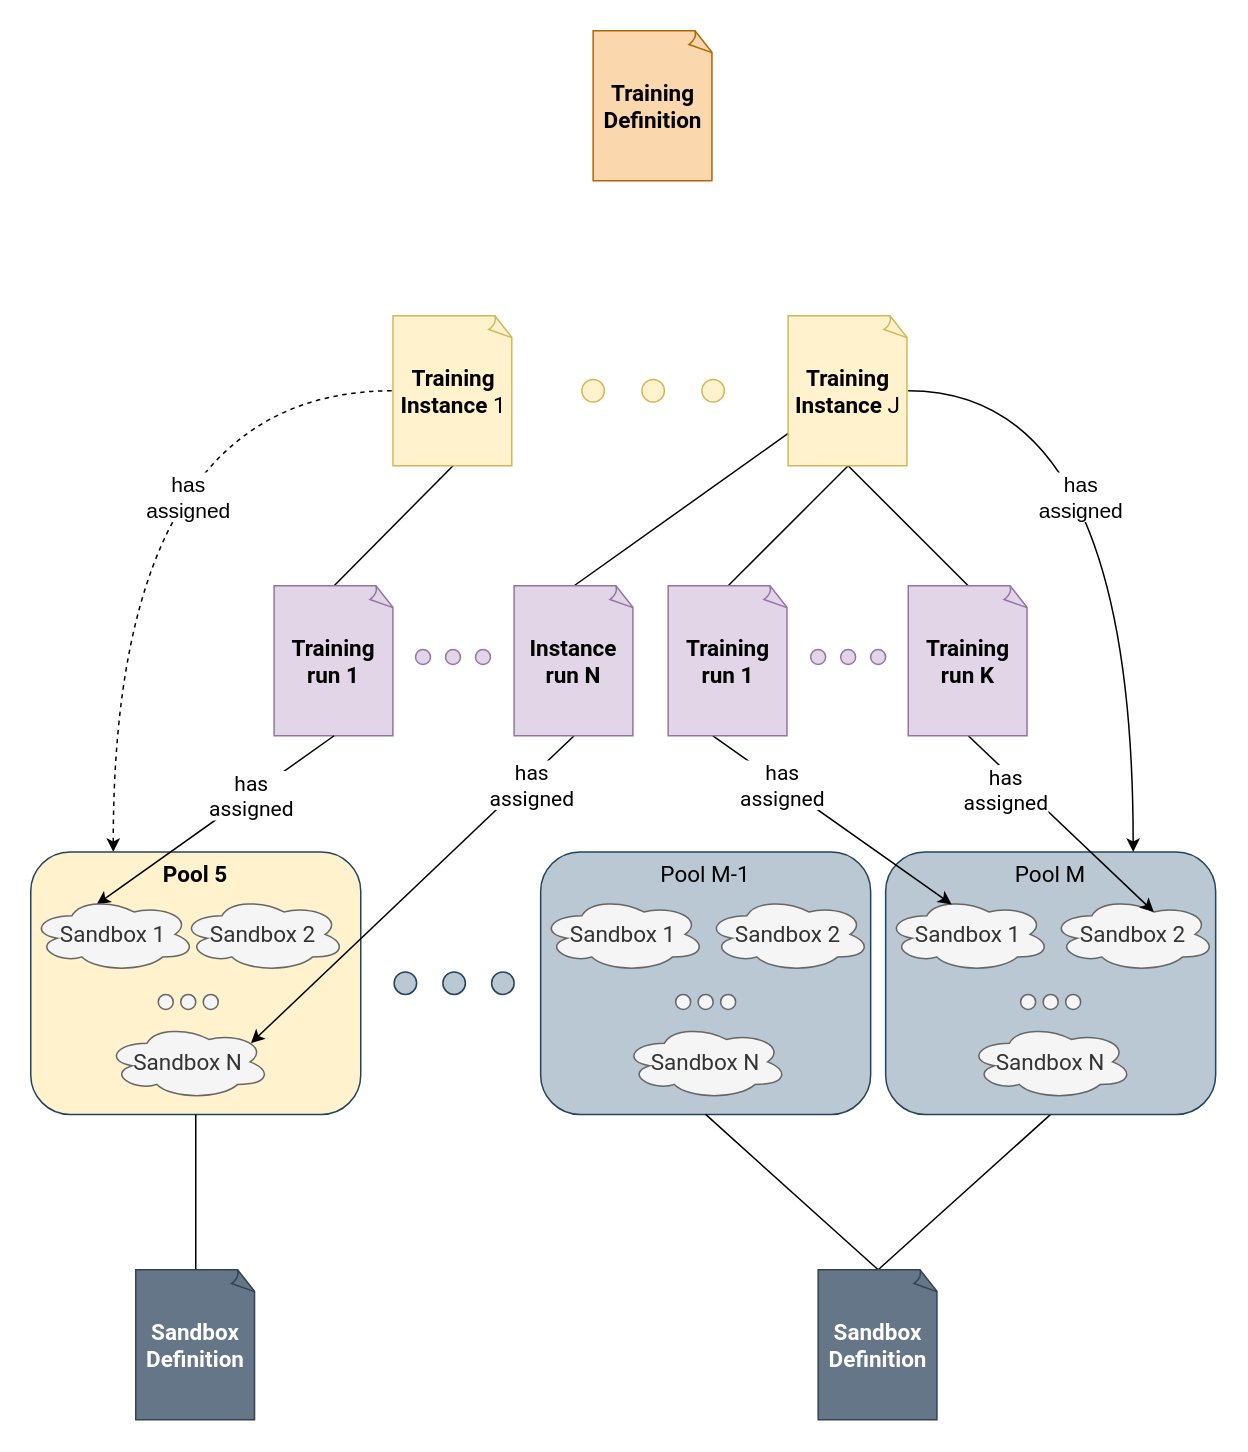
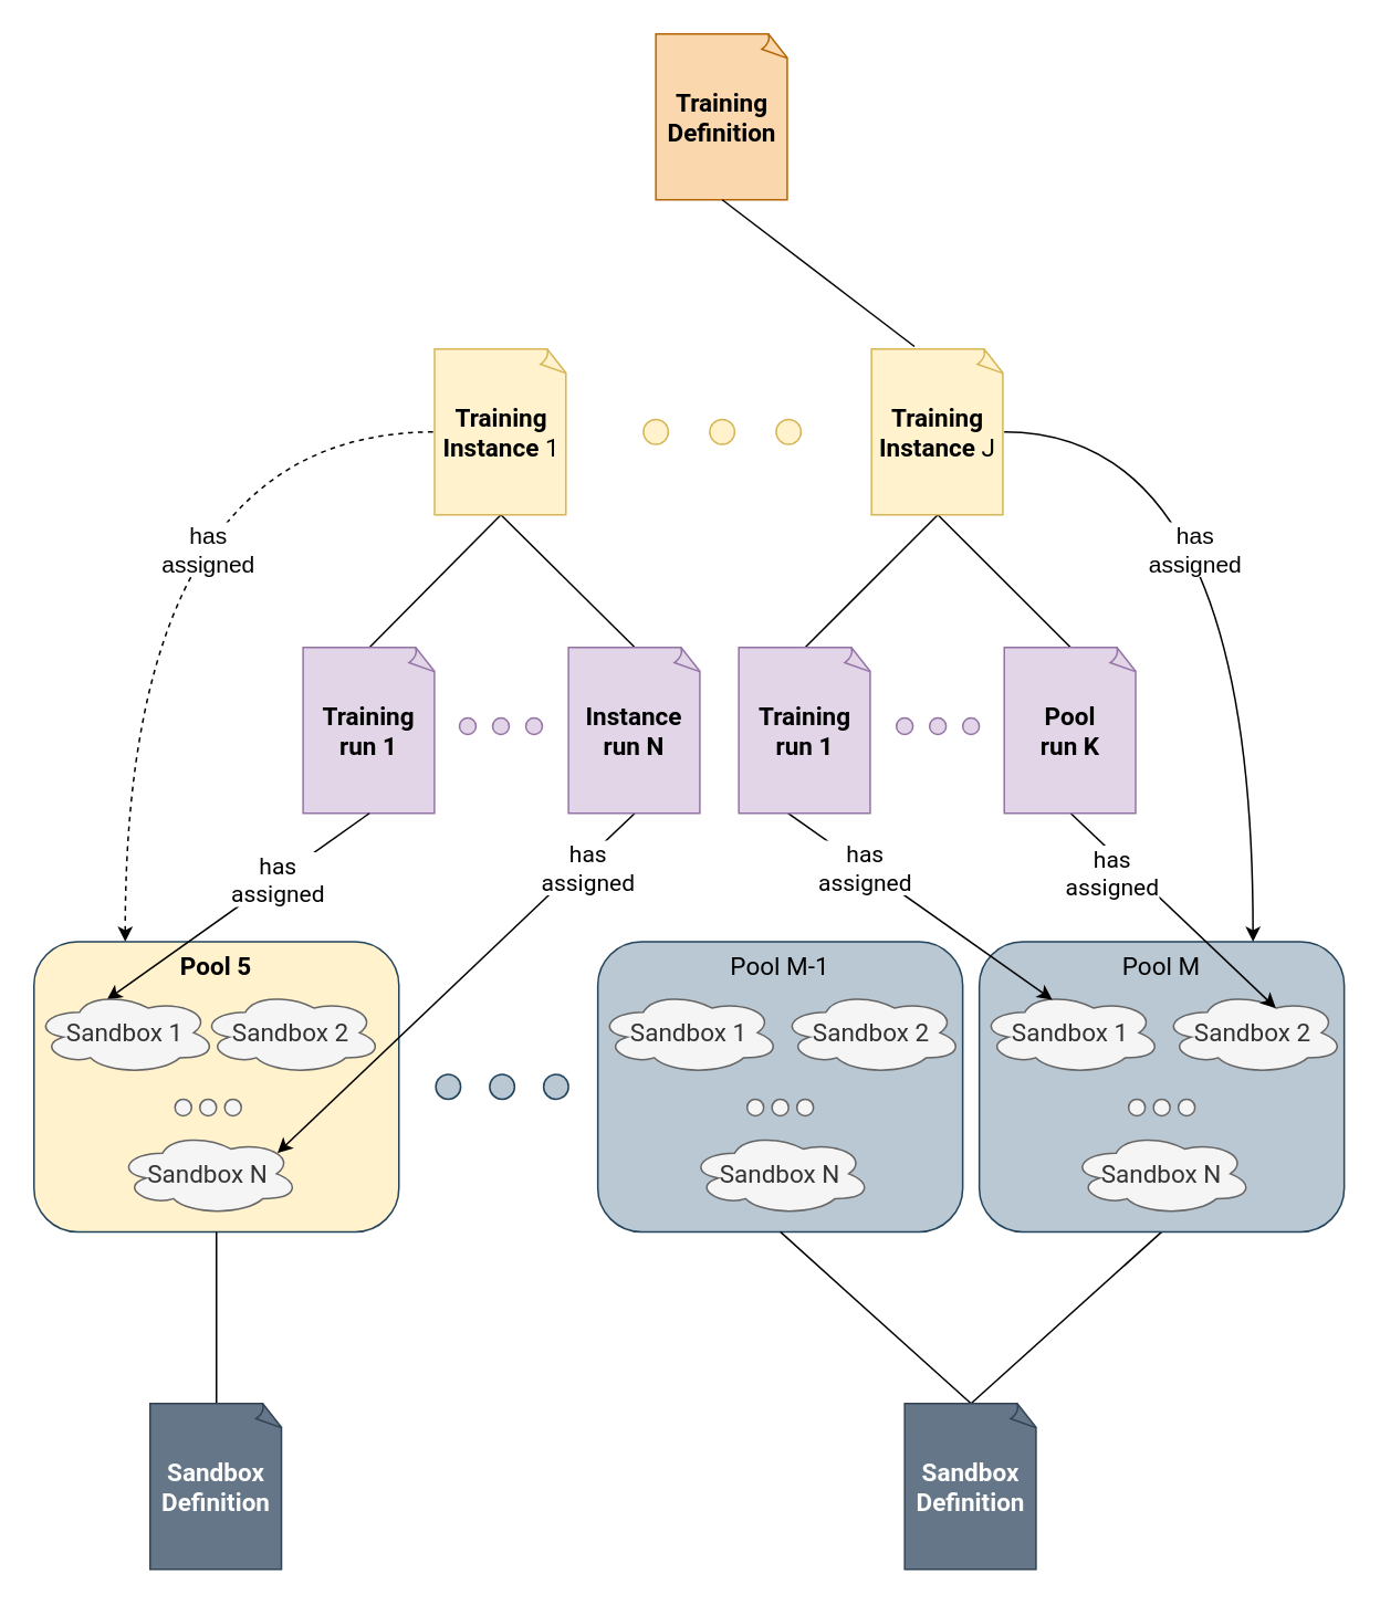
+ <mxCell id="52" style="edgeStyle=none;rounded=0;orthogonalLoop=1;jettySize=auto;html=1;exitX=0.5;exitY=1;exitDx=0;exitDy=0;exitPerimeter=0;entryX=0.324;entryY=-0.015;entryDx=0;entryDy=0;entryPerimeter=0;endArrow=none;endFill=0;strokeWidth=1;startArrow=none;startFill=0;fontSize=15;" parent="1" source="2" target="50" edge="1"><mxGeometry relative="1" as="geometry"><mxPoint x="442" y="130" as="sourcePoint" /><mxPoint x="312.25" y="240" as="targetPoint" /></mxGeometry></mxCell>
- <mxCell id="5" style="edgeStyle=none;rounded=0;orthogonalLoop=1;jettySize=auto;html=1;exitX=0.5;exitY=0;exitDx=0;exitDy=0;exitPerimeter=0;endArrow=none;endFill=0;strokeWidth=1;" parent="1" source="51" target="50" edge="1"><mxGeometry relative="1" as="geometry"><mxPoint x="483" y="700" as="sourcePoint" /><mxPoint x="395" y="401" as="targetPoint" /></mxGeometry></mxCell>
+ <mxCell id="5" style="edgeStyle=none;rounded=0;orthogonalLoop=1;jettySize=auto;html=1;exitX=0.5;exitY=0;exitDx=0;exitDy=0;exitPerimeter=0;entryX=0.5;entryY=1;entryDx=0;entryDy=0;entryPerimeter=0;endArrow=none;endFill=0;strokeWidth=1;" parent="1" source="51" target="47" edge="1"><mxGeometry relative="1" as="geometry"><mxPoint x="483" y="700" as="sourcePoint" /><mxPoint x="395" y="401" as="targetPoint" /></mxGeometry></mxCell>
- <mxCell id="54" value="&lt;div style=&quot;font-size: 15px;&quot;&gt;&lt;b style=&quot;font-size: 15px;&quot;&gt;&lt;font data-font-src=&quot;https://fonts.googleapis.com/css?family=Roboto&quot; style=&quot;font-size: 15px;&quot; face=&quot;Roboto&quot;&gt;&lt;font data-font-src=&quot;https://fonts.googleapis.com/css?family=Roboto&quot; style=&quot;font-size: 15px;&quot;&gt;Training&lt;/font&gt; &lt;br style=&quot;font-size: 15px;&quot;&gt;&lt;/font&gt;&lt;/b&gt;&lt;/div&gt;&lt;div style=&quot;font-size: 15px;&quot;&gt;&lt;b style=&quot;font-size: 15px;&quot;&gt;&lt;font data-font-src=&quot;https://fonts.googleapis.com/css?family=Roboto&quot; style=&quot;font-size: 15px;&quot; face=&quot;Roboto&quot;&gt;run K&lt;/font&gt;&lt;/b&gt;&lt;/div&gt;" style="whiteSpace=wrap;html=1;shape=mxgraph.basic.document;fillColor=#e1d5e7;strokeColor=#9673a6;fontSize=15;" parent="1" vertex="1"><mxGeometry x="605" y="390" width="80" height="100" as="geometry" /></mxCell>
+ <mxCell id="54" value="&lt;div style=&quot;font-size: 15px;&quot;&gt;&lt;b style=&quot;font-size: 15px;&quot;&gt;&lt;font data-font-src=&quot;https://fonts.googleapis.com/css?family=Roboto&quot; style=&quot;font-size: 15px;&quot; face=&quot;Roboto&quot;&gt;&lt;font data-font-src=&quot;https://fonts.googleapis.com/css?family=Roboto&quot; style=&quot;font-size: 15px;&quot;&gt;Pool&lt;/font&gt; &lt;br style=&quot;font-size: 15px;&quot;&gt;&lt;/font&gt;&lt;/b&gt;&lt;/div&gt;&lt;div style=&quot;font-size: 15px;&quot;&gt;&lt;b style=&quot;font-size: 15px;&quot;&gt;&lt;font data-font-src=&quot;https://fonts.googleapis.com/css?family=Roboto&quot; style=&quot;font-size: 15px;&quot; face=&quot;Roboto&quot;&gt;run K&lt;/font&gt;&lt;/b&gt;&lt;/div&gt;" style="whiteSpace=wrap;html=1;shape=mxgraph.basic.document;fillColor=#e1d5e7;strokeColor=#9673a6;fontSize=15;" parent="1" vertex="1"><mxGeometry x="605" y="390" width="80" height="100" as="geometry" /></mxCell>
